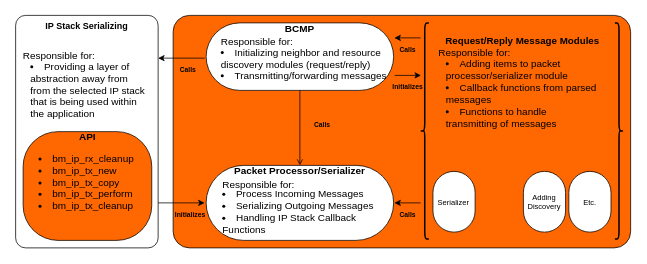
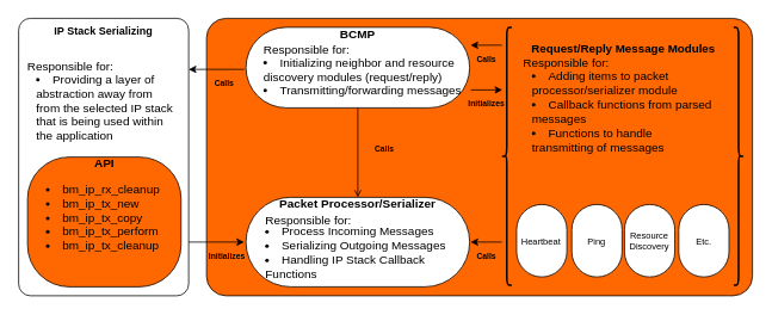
- <mxCell id="33" value="&lt;span style=&quot;font-weight: normal; font-size: 10px;&quot;&gt;Serializer&lt;/span&gt;" style="html=1;overflow=block;blockSpacing=1;whiteSpace=wrap;fontSize=10;fontStyle=1;spacing=0;verticalAlign=middle;strokeColor=#000000;rounded=1;absoluteArcSize=1;arcSize=165;fillColor=#FFFFFF;strokeWidth=NaN;container=1;pointerEvents=0;collapsible=0;recursiveResize=0;lucidId=_Jpa2be36_ob;fontColor=#000000;align=center;labelPosition=center;verticalLabelPosition=middle;" parent="1" vertex="1"><mxGeometry x="576.447" y="228" width="56.193" height="81" as="geometry" /></mxCell>
+ <mxCell id="33" value="&lt;span style=&quot;font-weight: normal; font-size: 10px;&quot;&gt;Heartbeat&lt;/span&gt;" style="html=1;overflow=block;blockSpacing=1;whiteSpace=wrap;fontSize=10;fontStyle=1;spacing=0;verticalAlign=middle;strokeColor=#000000;rounded=1;absoluteArcSize=1;arcSize=165;fillColor=#FFFFFF;strokeWidth=NaN;container=1;pointerEvents=0;collapsible=0;recursiveResize=0;lucidId=_Jpa2be36_ob;fontColor=#000000;align=center;labelPosition=center;verticalLabelPosition=middle;" parent="1" vertex="1"><mxGeometry x="576.447" y="228" width="56.193" height="81" as="geometry" /></mxCell>
+ <mxCell id="32" value="&lt;span style=&quot;font-weight: normal; font-size: 10px;&quot;&gt;Ping&lt;/span&gt;" style="html=1;overflow=block;blockSpacing=1;whiteSpace=wrap;fontSize=10;fontStyle=1;spacing=0;verticalAlign=middle;strokeColor=#000000;rounded=1;absoluteArcSize=1;arcSize=165;fillColor=#FFFFFF;strokeWidth=NaN;container=1;pointerEvents=0;collapsible=0;recursiveResize=0;lucidId=_Jpa2be36_ob;fontColor=#000000;align=center;labelPosition=center;verticalLabelPosition=middle;" parent="1" vertex="1"><mxGeometry x="638.122" y="228" width="56.193" height="81" as="geometry" /></mxCell>
- <mxCell id="34" value="&lt;span style=&quot;font-weight: normal; font-size: 10px;&quot;&gt;Adding Discovery&lt;/span&gt;" style="html=1;overflow=block;blockSpacing=1;whiteSpace=wrap;fontSize=10;fontStyle=1;spacing=0;verticalAlign=middle;strokeColor=#000000;rounded=1;absoluteArcSize=1;arcSize=165;fillColor=#FFFFFF;strokeWidth=NaN;container=1;pointerEvents=0;collapsible=0;recursiveResize=0;lucidId=_Jpa2be36_ob;fontColor=#000000;align=center;labelPosition=center;verticalLabelPosition=middle;" parent="1" vertex="1"><mxGeometry x="697.056" y="228" width="56.193" height="81" as="geometry" /></mxCell>
+ <mxCell id="34" value="&lt;span style=&quot;font-weight: normal; font-size: 10px;&quot;&gt;Resource Discovery&lt;/span&gt;" style="html=1;overflow=block;blockSpacing=1;whiteSpace=wrap;fontSize=10;fontStyle=1;spacing=0;verticalAlign=middle;strokeColor=#000000;rounded=1;absoluteArcSize=1;arcSize=165;fillColor=#FFFFFF;strokeWidth=NaN;container=1;pointerEvents=0;collapsible=0;recursiveResize=0;lucidId=_Jpa2be36_ob;fontColor=#000000;align=center;labelPosition=center;verticalLabelPosition=middle;" parent="1" vertex="1"><mxGeometry x="697.056" y="228" width="56.193" height="81" as="geometry" /></mxCell>
